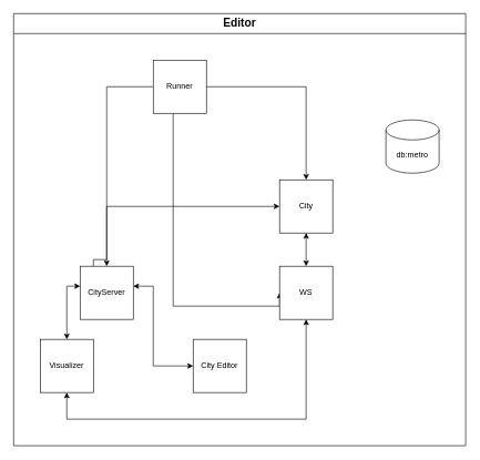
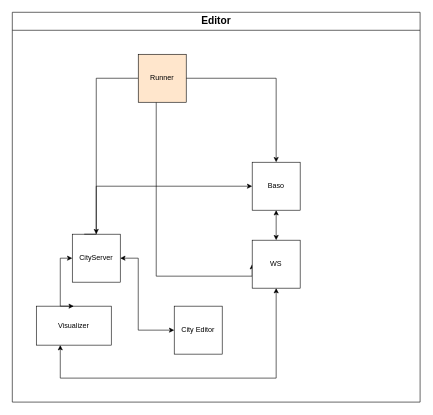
- <mxCell id="5" value="Runner" style="whiteSpace=wrap;html=1;aspect=fixed;" vertex="1" parent="1"><mxGeometry x="230" y="90" width="80" height="80" as="geometry" /></mxCell>
+ <mxCell id="5" value="Runner" style="whiteSpace=wrap;html=1;aspect=fixed;fillColor=#ffe6cc;" vertex="1" parent="1"><mxGeometry x="230" y="90" width="80" height="80" as="geometry" /></mxCell>
- <mxCell id="8" value="db:metro" style="shape=cylinder3;whiteSpace=wrap;html=1;boundedLbl=1;backgroundOutline=1;size=15;" vertex="1" parent="6"><mxGeometry x="560" y="160" width="80" height="80" as="geometry" /></mxCell>
- <mxCell id="9" value="City" style="rounded=0;whiteSpace=wrap;html=1;" vertex="1" parent="6"><mxGeometry x="400" y="250" width="80" height="80" as="geometry" /></mxCell>
+ <mxCell id="9" value="Baso" style="rounded=0;whiteSpace=wrap;html=1;" vertex="1" parent="6"><mxGeometry x="400" y="250" width="80" height="80" as="geometry" /></mxCell>
- <mxCell id="13" value="CityServer" style="whiteSpace=wrap;html=1;aspect=fixed;" vertex="1" parent="6"><mxGeometry x="100" y="380" width="80" height="80" as="geometry" /></mxCell>
+ <mxCell id="13" value="CityServer" style="whiteSpace=wrap;html=1;aspect=fixed;" vertex="1" parent="6"><mxGeometry x="100" y="370" width="80" height="80" as="geometry" /></mxCell>
- <mxCell id="7" value="Visualizer" style="whiteSpace=wrap;html=1;aspect=fixed;" vertex="1" parent="6"><mxGeometry x="40" y="490" width="80" height="80" as="geometry" /></mxCell>
+ <mxCell id="7" value="Visualizer" style="whiteSpace=wrap;html=1;aspect=fixed;" vertex="1" parent="6"><mxGeometry x="40" y="490" width="125" height="65" as="geometry" /></mxCell>
